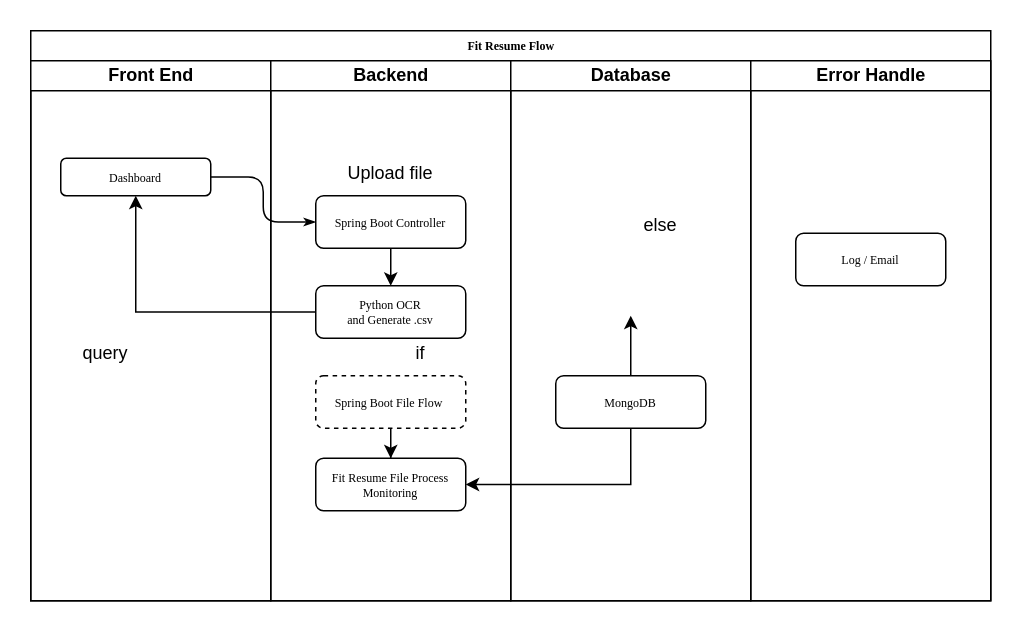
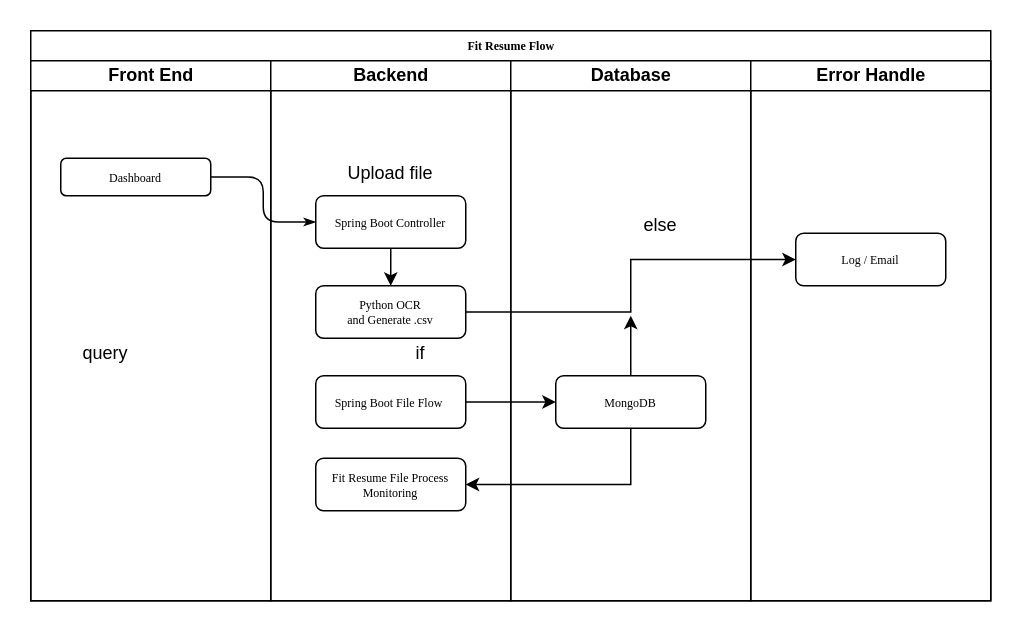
- <mxCell id="23" style="edgeStyle=orthogonalEdgeStyle;rounded=0;orthogonalLoop=1;jettySize=auto;html=1;" edge="1" parent="1" source="10" target="4"><mxGeometry relative="1" as="geometry" /></mxCell>
+ <mxCell id="23" style="edgeStyle=orthogonalEdgeStyle;rounded=0;orthogonalLoop=1;jettySize=auto;html=1;entryX=0;entryY=0.5;entryDx=0;entryDy=0;" edge="1" parent="1" source="10" target="22"><mxGeometry relative="1" as="geometry" /></mxCell>
- <mxCell id="11" value="Spring Boot File Flow&amp;nbsp;" style="rounded=1;whiteSpace=wrap;html=1;shadow=0;labelBackgroundColor=none;strokeWidth=1;fontFamily=Verdana;fontSize=8;align=center;dashed=1;" vertex="1" parent="7"><mxGeometry x="30" y="210" width="100" height="35" as="geometry" /></mxCell>
+ <mxCell id="11" value="Spring Boot File Flow&amp;nbsp;" style="rounded=1;whiteSpace=wrap;html=1;shadow=0;labelBackgroundColor=none;strokeWidth=1;fontFamily=Verdana;fontSize=8;align=center;" vertex="1" parent="7"><mxGeometry x="30" y="210" width="100" height="35" as="geometry" /></mxCell>
- <mxCell id="19" style="edgeStyle=orthogonalEdgeStyle;rounded=0;orthogonalLoop=1;jettySize=auto;html=1;" edge="1" parent="2" source="11" target="14"><mxGeometry relative="1" as="geometry" /></mxCell>
+ <mxCell id="19" style="edgeStyle=orthogonalEdgeStyle;rounded=0;orthogonalLoop=1;jettySize=auto;html=1;entryX=0;entryY=0.5;entryDx=0;entryDy=0;" edge="1" parent="2" source="11" target="17"><mxGeometry relative="1" as="geometry" /></mxCell>
